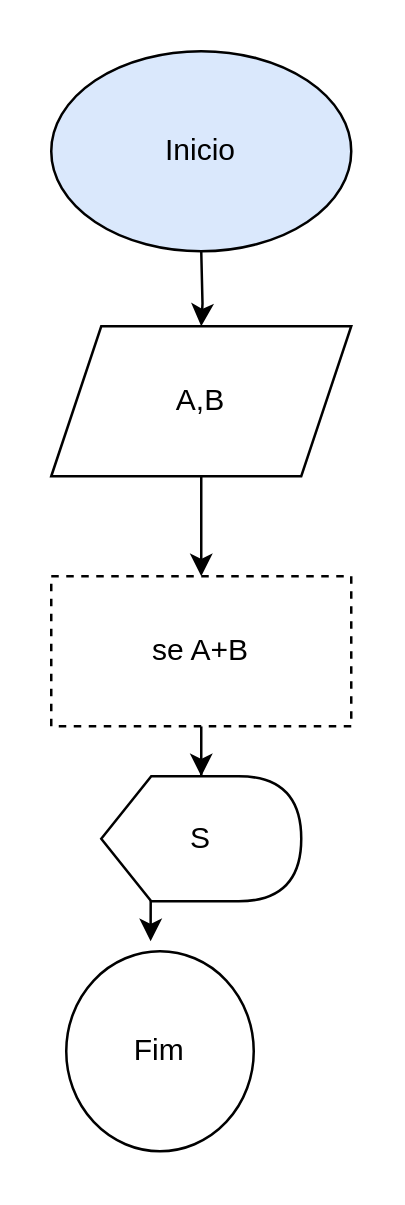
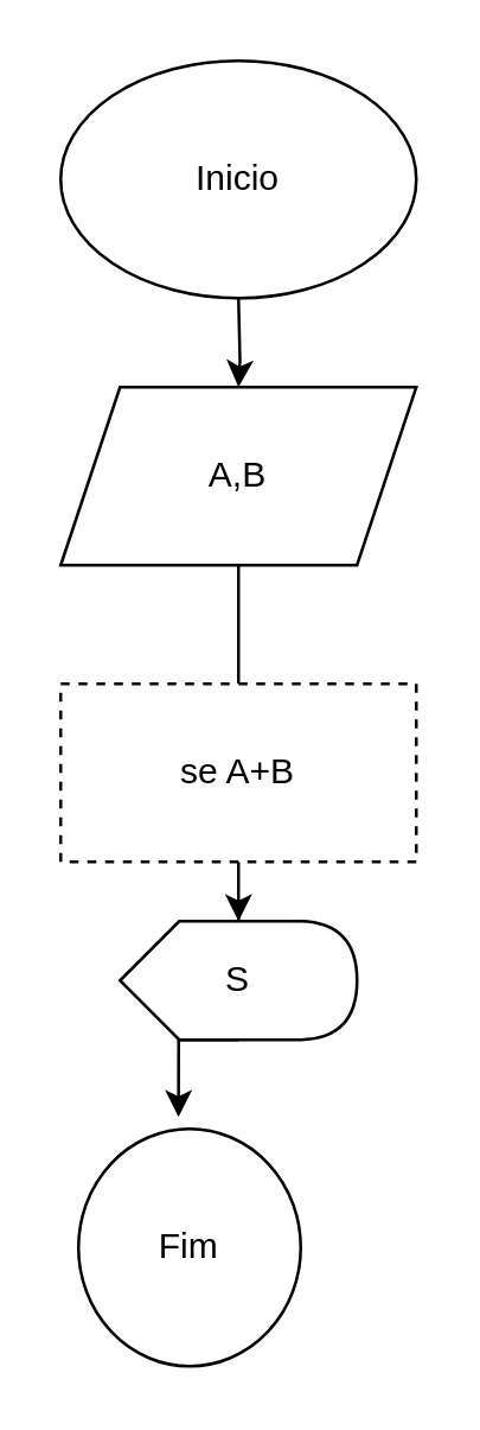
- <mxCell id="10" value="Inicio" style="ellipse;whiteSpace=wrap;html=1;fillColor=#dae8fc;" vertex="1" parent="1"><mxGeometry x="20" y="20" width="120" height="80" as="geometry" /></mxCell>
+ <mxCell id="10" value="Inicio" style="ellipse;whiteSpace=wrap;html=1;" vertex="1" parent="1"><mxGeometry x="20" y="20" width="120" height="80" as="geometry" /></mxCell>
- <mxCell id="3" style="edgeStyle=orthogonalEdgeStyle;rounded=0;orthogonalLoop=1;jettySize=auto;html=1;exitX=0.5;exitY=1;exitDx=0;exitDy=0;entryX=0.5;entryY=0;entryDx=0;entryDy=0;" edge="1" parent="1" source="4" target="6"><mxGeometry relative="1" as="geometry" /></mxCell>
+ <mxCell id="3" style="edgeStyle=orthogonalEdgeStyle;rounded=0;orthogonalLoop=1;jettySize=auto;html=1;exitX=0.5;exitY=1;exitDx=0;exitDy=0;entryX=0.5;entryY=0;entryDx=0;entryDy=0;endArrow=none;" edge="1" parent="1" source="4" target="6"><mxGeometry relative="1" as="geometry" /></mxCell>
- <mxCell id="8" value="S" style="shape=display;whiteSpace=wrap;html=1;" vertex="1" parent="1"><mxGeometry x="40" y="310" width="80" height="50" as="geometry" /></mxCell>
+ <mxCell id="8" value="S" style="shape=display;whiteSpace=wrap;html=1;" vertex="1" parent="1"><mxGeometry x="40" y="310" width="80" height="40" as="geometry" /></mxCell>
